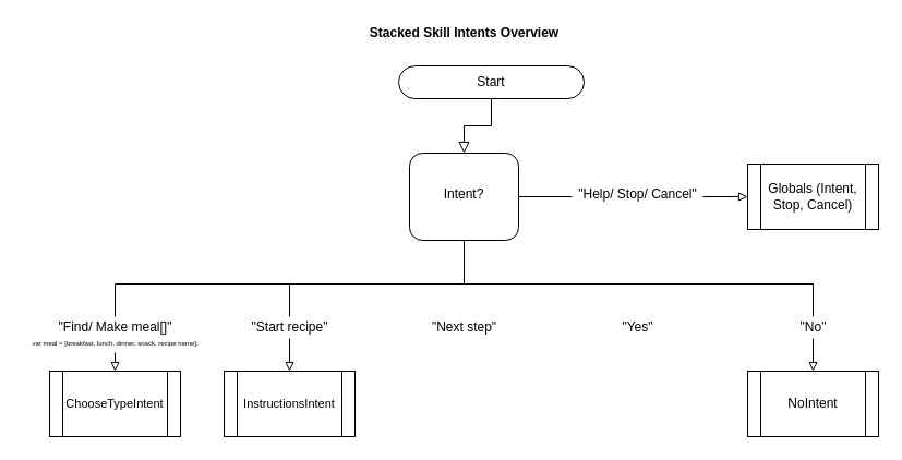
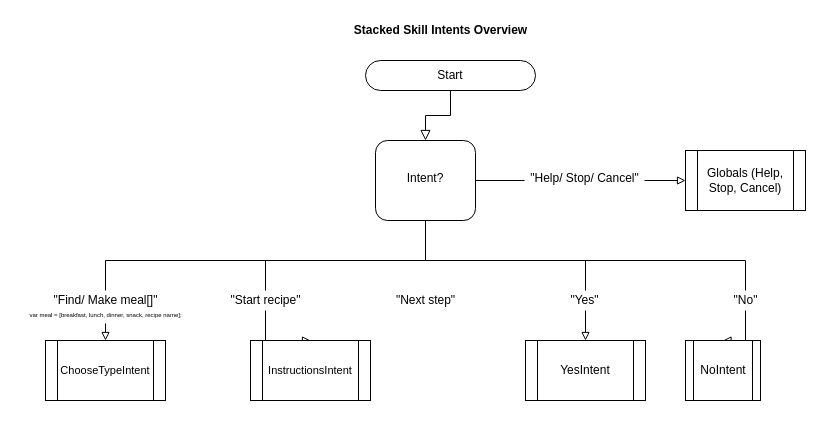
- <mxCell id="10" value="&lt;b&gt;Stacked Skill Intents Overview&lt;/b&gt;" style="text;html=1;align=center;verticalAlign=middle;resizable=0;points=[];autosize=1;" vertex="1" parent="1"><mxGeometry x="330" y="20" width="190" height="20" as="geometry" /></mxCell>
+ <mxCell id="10" value="&lt;b&gt;Stacked Skill Intents Overview&lt;/b&gt;" style="text;html=1;align=center;verticalAlign=middle;resizable=0;points=[];autosize=1;" vertex="1" parent="1"><mxGeometry x="345" y="20" width="190" height="20" as="geometry" /></mxCell>
- <mxCell id="13" value="Globals (Intent, Stop, Cancel)" style="shape=process;whiteSpace=wrap;html=1;backgroundOutline=1;" vertex="1" parent="1"><mxGeometry x="685" y="150" width="120" height="60" as="geometry" /></mxCell>
+ <mxCell id="13" value="Globals (Help, Stop, Cancel)" style="shape=process;whiteSpace=wrap;html=1;backgroundOutline=1;" vertex="1" parent="1"><mxGeometry x="685" y="150" width="120" height="60" as="geometry" /></mxCell>
+ <mxCell id="6" style="edgeStyle=orthogonalEdgeStyle;rounded=0;orthogonalLoop=1;jettySize=auto;html=1;exitX=0.5;exitY=1;exitDx=0;exitDy=0;entryX=0.5;entryY=0;entryDx=0;entryDy=0;endArrow=block;endFill=0;" edge="1" parent="1" source="9" target="14"><mxGeometry relative="1" as="geometry"><Array as="points"><mxPoint x="425" y="260" /><mxPoint x="585" y="260" /></Array></mxGeometry></mxCell>
- <mxCell id="11" value="&lt;font style=&quot;font-size: 11px&quot;&gt;InstructionsIntent&lt;/font&gt;" style="shape=process;whiteSpace=wrap;html=1;backgroundOutline=1;" vertex="1" parent="1"><mxGeometry x="205" y="340" width="120" height="60" as="geometry" /></mxCell>
+ <mxCell id="11" value="&lt;font style=&quot;font-size: 11px&quot;&gt;InstructionsIntent&lt;/font&gt;" style="shape=process;whiteSpace=wrap;html=1;backgroundOutline=1;" vertex="1" parent="1"><mxGeometry x="250" y="340" width="120" height="60" as="geometry" /></mxCell>
+ <mxCell id="14" value="YesIntent" style="shape=process;whiteSpace=wrap;html=1;backgroundOutline=1;" vertex="1" parent="1"><mxGeometry x="525" y="340" width="120" height="60" as="geometry" /></mxCell>
- <mxCell id="15" value="NoIntent" style="shape=process;whiteSpace=wrap;html=1;backgroundOutline=1;" vertex="1" parent="1"><mxGeometry x="685" y="340" width="120" height="60" as="geometry" /></mxCell>
+ <mxCell id="15" value="NoIntent" style="shape=process;whiteSpace=wrap;html=1;backgroundOutline=1;" vertex="1" parent="1"><mxGeometry x="685" y="340" width="75" height="60" as="geometry" /></mxCell>
